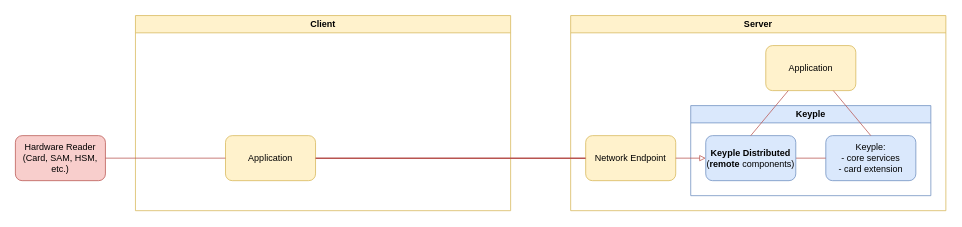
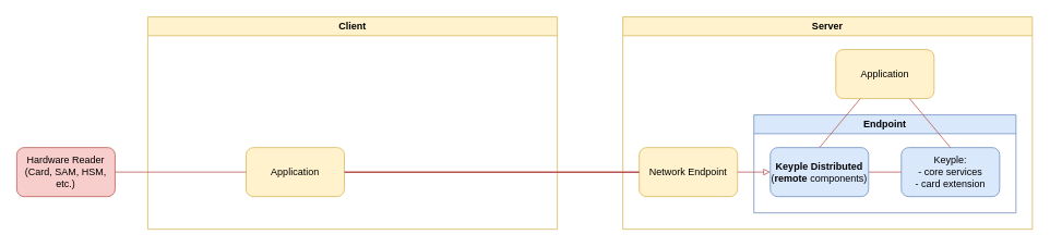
- <mxCell id="7" value="Keyple" style="swimlane;whiteSpace=wrap;html=1;fillColor=#dae8fc;strokeColor=#6c8ebf;" parent="5" vertex="1"><mxGeometry x="160" y="120" width="320" height="120" as="geometry" /></mxCell>
+ <mxCell id="7" value="Endpoint" style="swimlane;whiteSpace=wrap;html=1;fillColor=#dae8fc;strokeColor=#6c8ebf;" parent="5" vertex="1"><mxGeometry x="160" y="120" width="320" height="120" as="geometry" /></mxCell>
